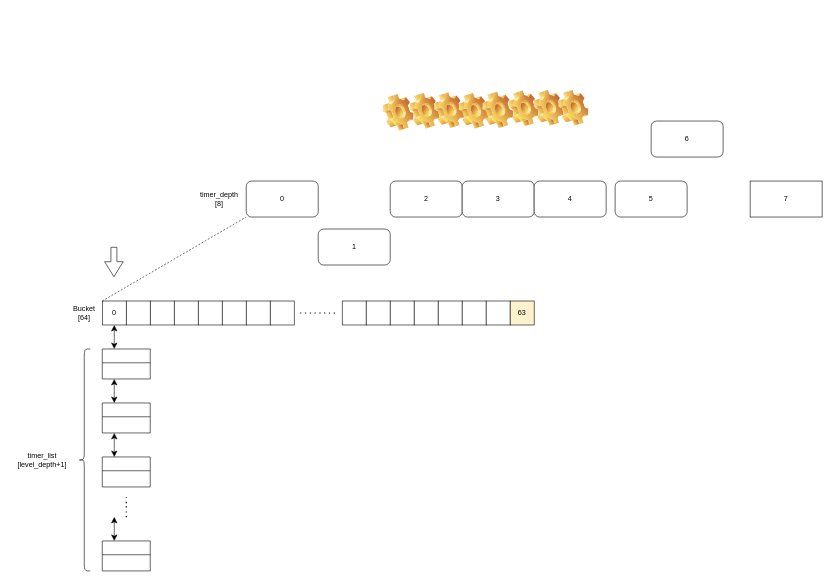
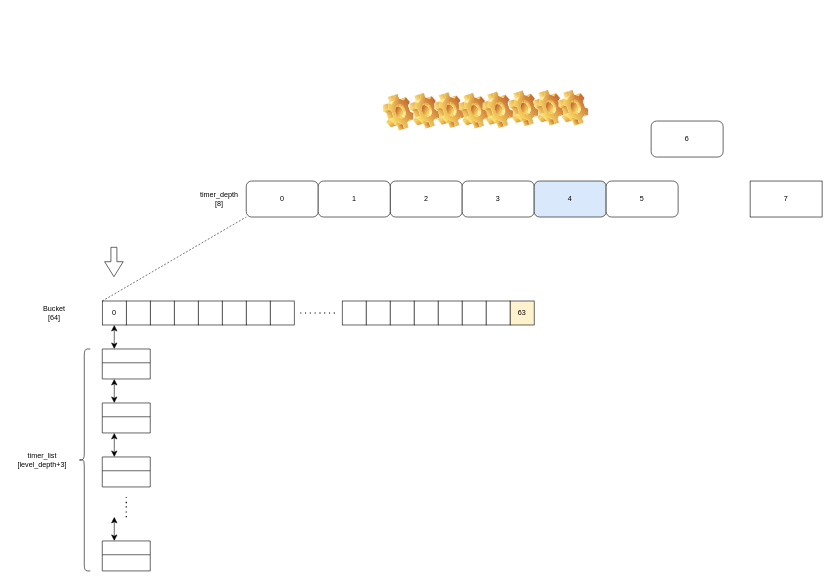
- <mxCell id="6" value="4" style="rounded=1;whiteSpace=wrap;html=1;" vertex="1" parent="1"><mxGeometry x="890" y="260" width="120" height="60" as="geometry" /></mxCell>
+ <mxCell id="6" value="4" style="rounded=1;whiteSpace=wrap;html=1;fillColor=#dae8fc;" vertex="1" parent="1"><mxGeometry x="890" y="260" width="120" height="60" as="geometry" /></mxCell>
- <mxCell id="8" value="5" style="rounded=1;whiteSpace=wrap;html=1;" vertex="1" parent="1"><mxGeometry x="1025" y="260" width="120" height="60" as="geometry" /></mxCell>
+ <mxCell id="8" value="5" style="rounded=1;whiteSpace=wrap;html=1;" vertex="1" parent="1"><mxGeometry x="1010" y="260" width="120" height="60" as="geometry" /></mxCell>
- <mxCell id="4" value="1" style="rounded=1;whiteSpace=wrap;html=1;" vertex="1" parent="1"><mxGeometry x="530" y="340" width="120" height="60" as="geometry" /></mxCell>
+ <mxCell id="4" value="1" style="rounded=1;whiteSpace=wrap;html=1;" vertex="1" parent="1"><mxGeometry x="530" y="260" width="120" height="60" as="geometry" /></mxCell>
- <mxCell id="29" value="Bucket [64]" style="text;html=1;align=center;verticalAlign=middle;whiteSpace=wrap;rounded=0;" vertex="1" parent="1"><mxGeometry x="110" y="462.5" width="60" height="35" as="geometry" /></mxCell>
+ <mxCell id="29" value="Bucket [64]" style="text;html=1;align=center;verticalAlign=middle;whiteSpace=wrap;rounded=0;" vertex="1" parent="1"><mxGeometry x="60" y="462.5" width="60" height="35" as="geometry" /></mxCell>
- <mxCell id="40" value="timer_list&lt;div&gt;[level_depth+1]&lt;/div&gt;" style="text;html=1;align=center;verticalAlign=middle;whiteSpace=wrap;rounded=0;" vertex="1" parent="1"><mxGeometry x="20" y="710" width="100" height="30" as="geometry" /></mxCell>
+ <mxCell id="40" value="timer_list&lt;div&gt;[level_depth+3]&lt;/div&gt;" style="text;html=1;align=center;verticalAlign=middle;whiteSpace=wrap;rounded=0;" vertex="1" parent="1"><mxGeometry x="20" y="710" width="100" height="30" as="geometry" /></mxCell>
